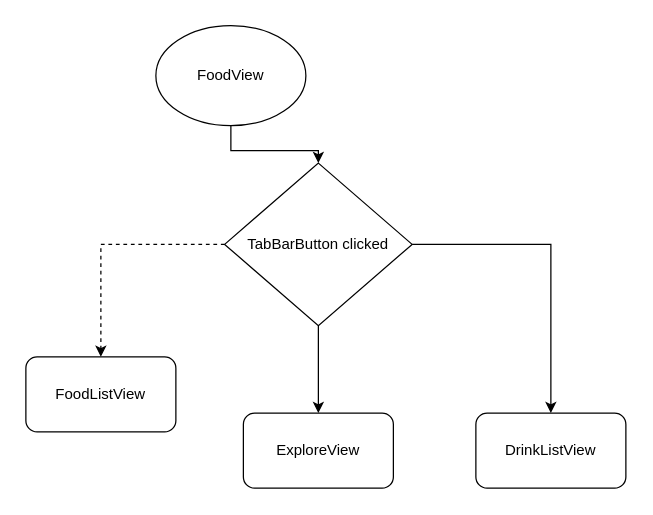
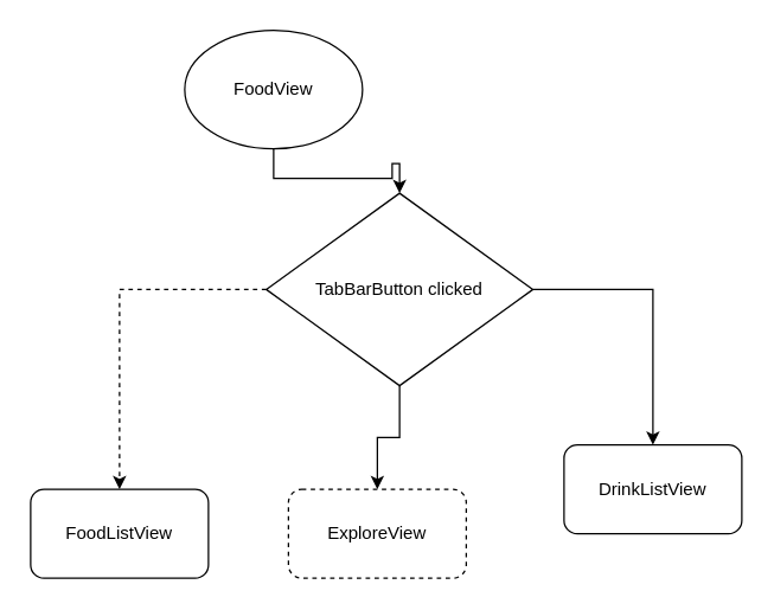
- <mxCell id="5" value="TabBarButton clicked" style="rhombus;whiteSpace=wrap;html=1;" parent="1" vertex="1"><mxGeometry x="179" y="130" width="150" height="130" as="geometry" /></mxCell>
+ <mxCell id="5" value="TabBarButton clicked" style="rhombus;whiteSpace=wrap;html=1;" parent="1" vertex="1"><mxGeometry x="179" y="130" width="180" height="130" as="geometry" /></mxCell>
- <mxCell id="10" value="FoodListView" style="rounded=1;whiteSpace=wrap;html=1;" parent="1" vertex="1"><mxGeometry x="20" y="285" width="120" height="60" as="geometry" /></mxCell>
+ <mxCell id="10" value="FoodListView" style="rounded=1;whiteSpace=wrap;html=1;" parent="1" vertex="1"><mxGeometry x="20" y="330" width="120" height="60" as="geometry" /></mxCell>
- <mxCell id="8" value="ExploreView" style="rounded=1;whiteSpace=wrap;html=1;" parent="1" vertex="1"><mxGeometry x="194" y="330" width="120" height="60" as="geometry" /></mxCell>
+ <mxCell id="8" value="ExploreView" style="rounded=1;whiteSpace=wrap;html=1;dashed=1;" parent="1" vertex="1"><mxGeometry x="194" y="330" width="120" height="60" as="geometry" /></mxCell>
- <mxCell id="9" value="DrinkListView" style="rounded=1;whiteSpace=wrap;html=1;" parent="1" vertex="1"><mxGeometry x="380" y="330" width="120" height="60" as="geometry" /></mxCell>
+ <mxCell id="9" value="DrinkListView" style="rounded=1;whiteSpace=wrap;html=1;" parent="1" vertex="1"><mxGeometry x="380" y="300" width="120" height="60" as="geometry" /></mxCell>
